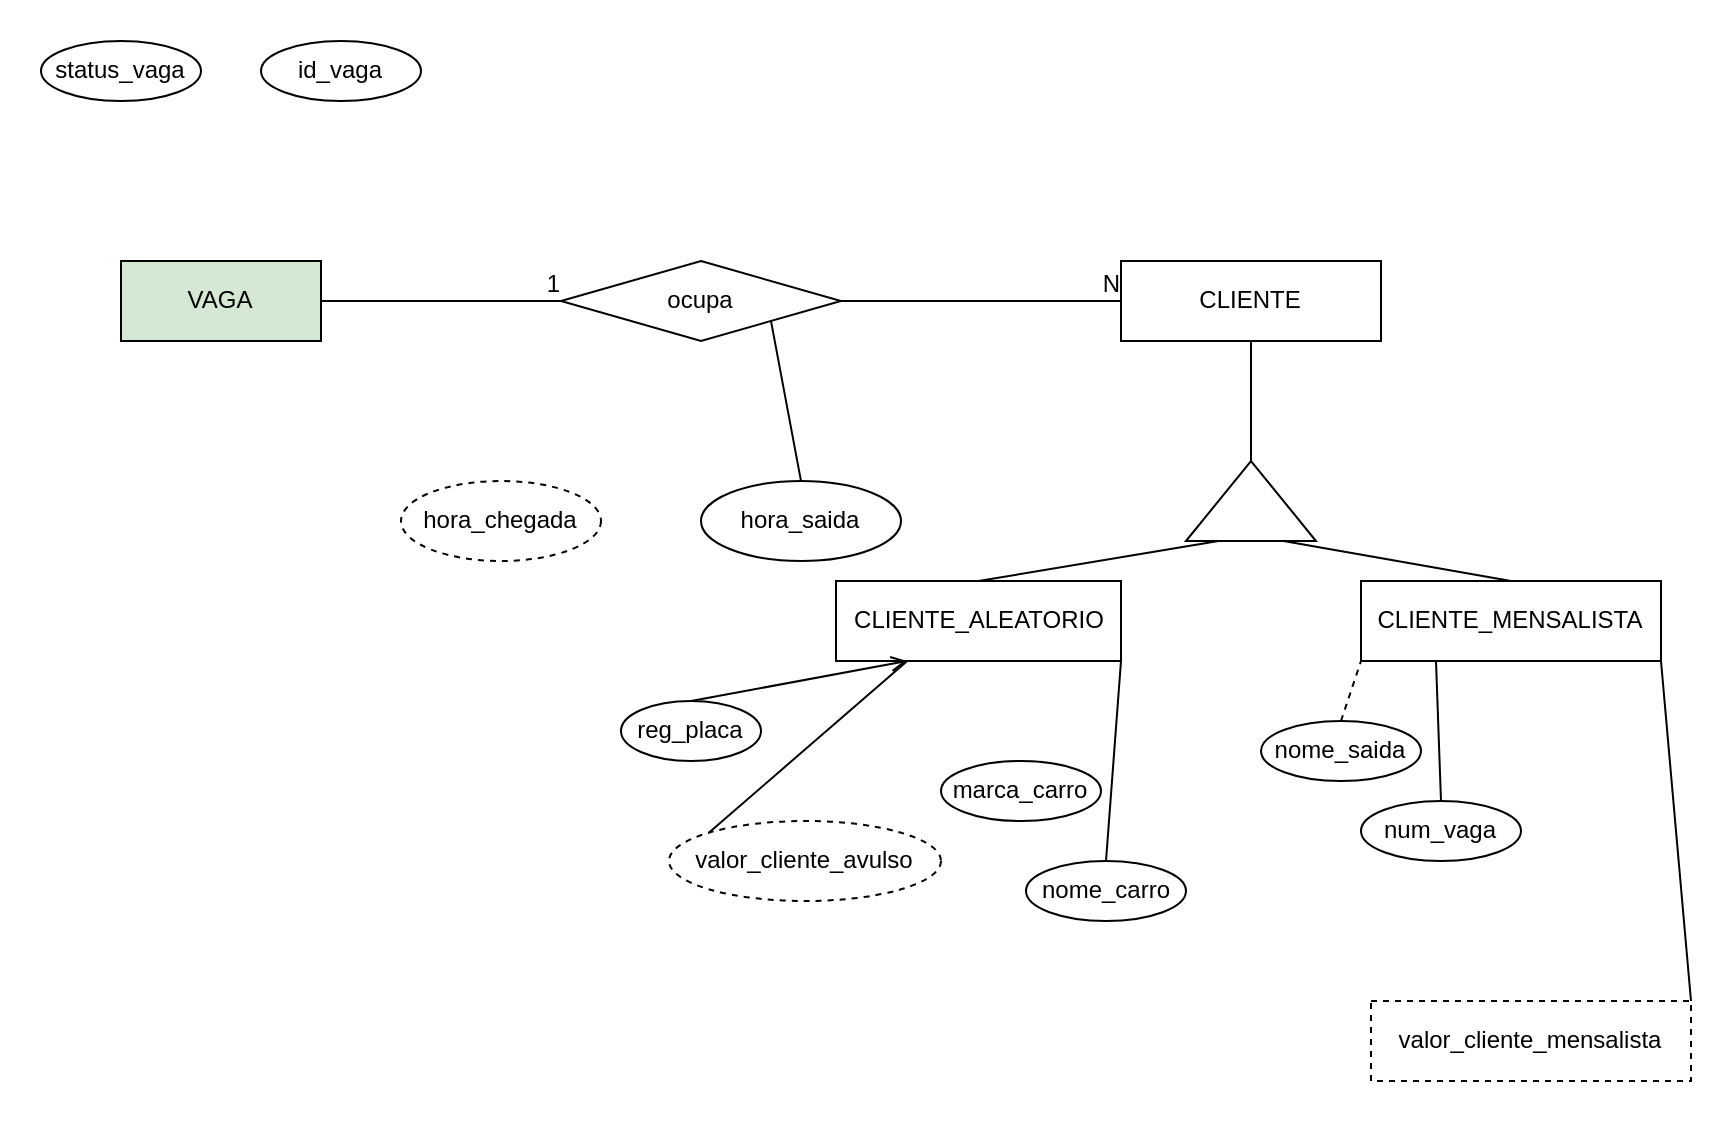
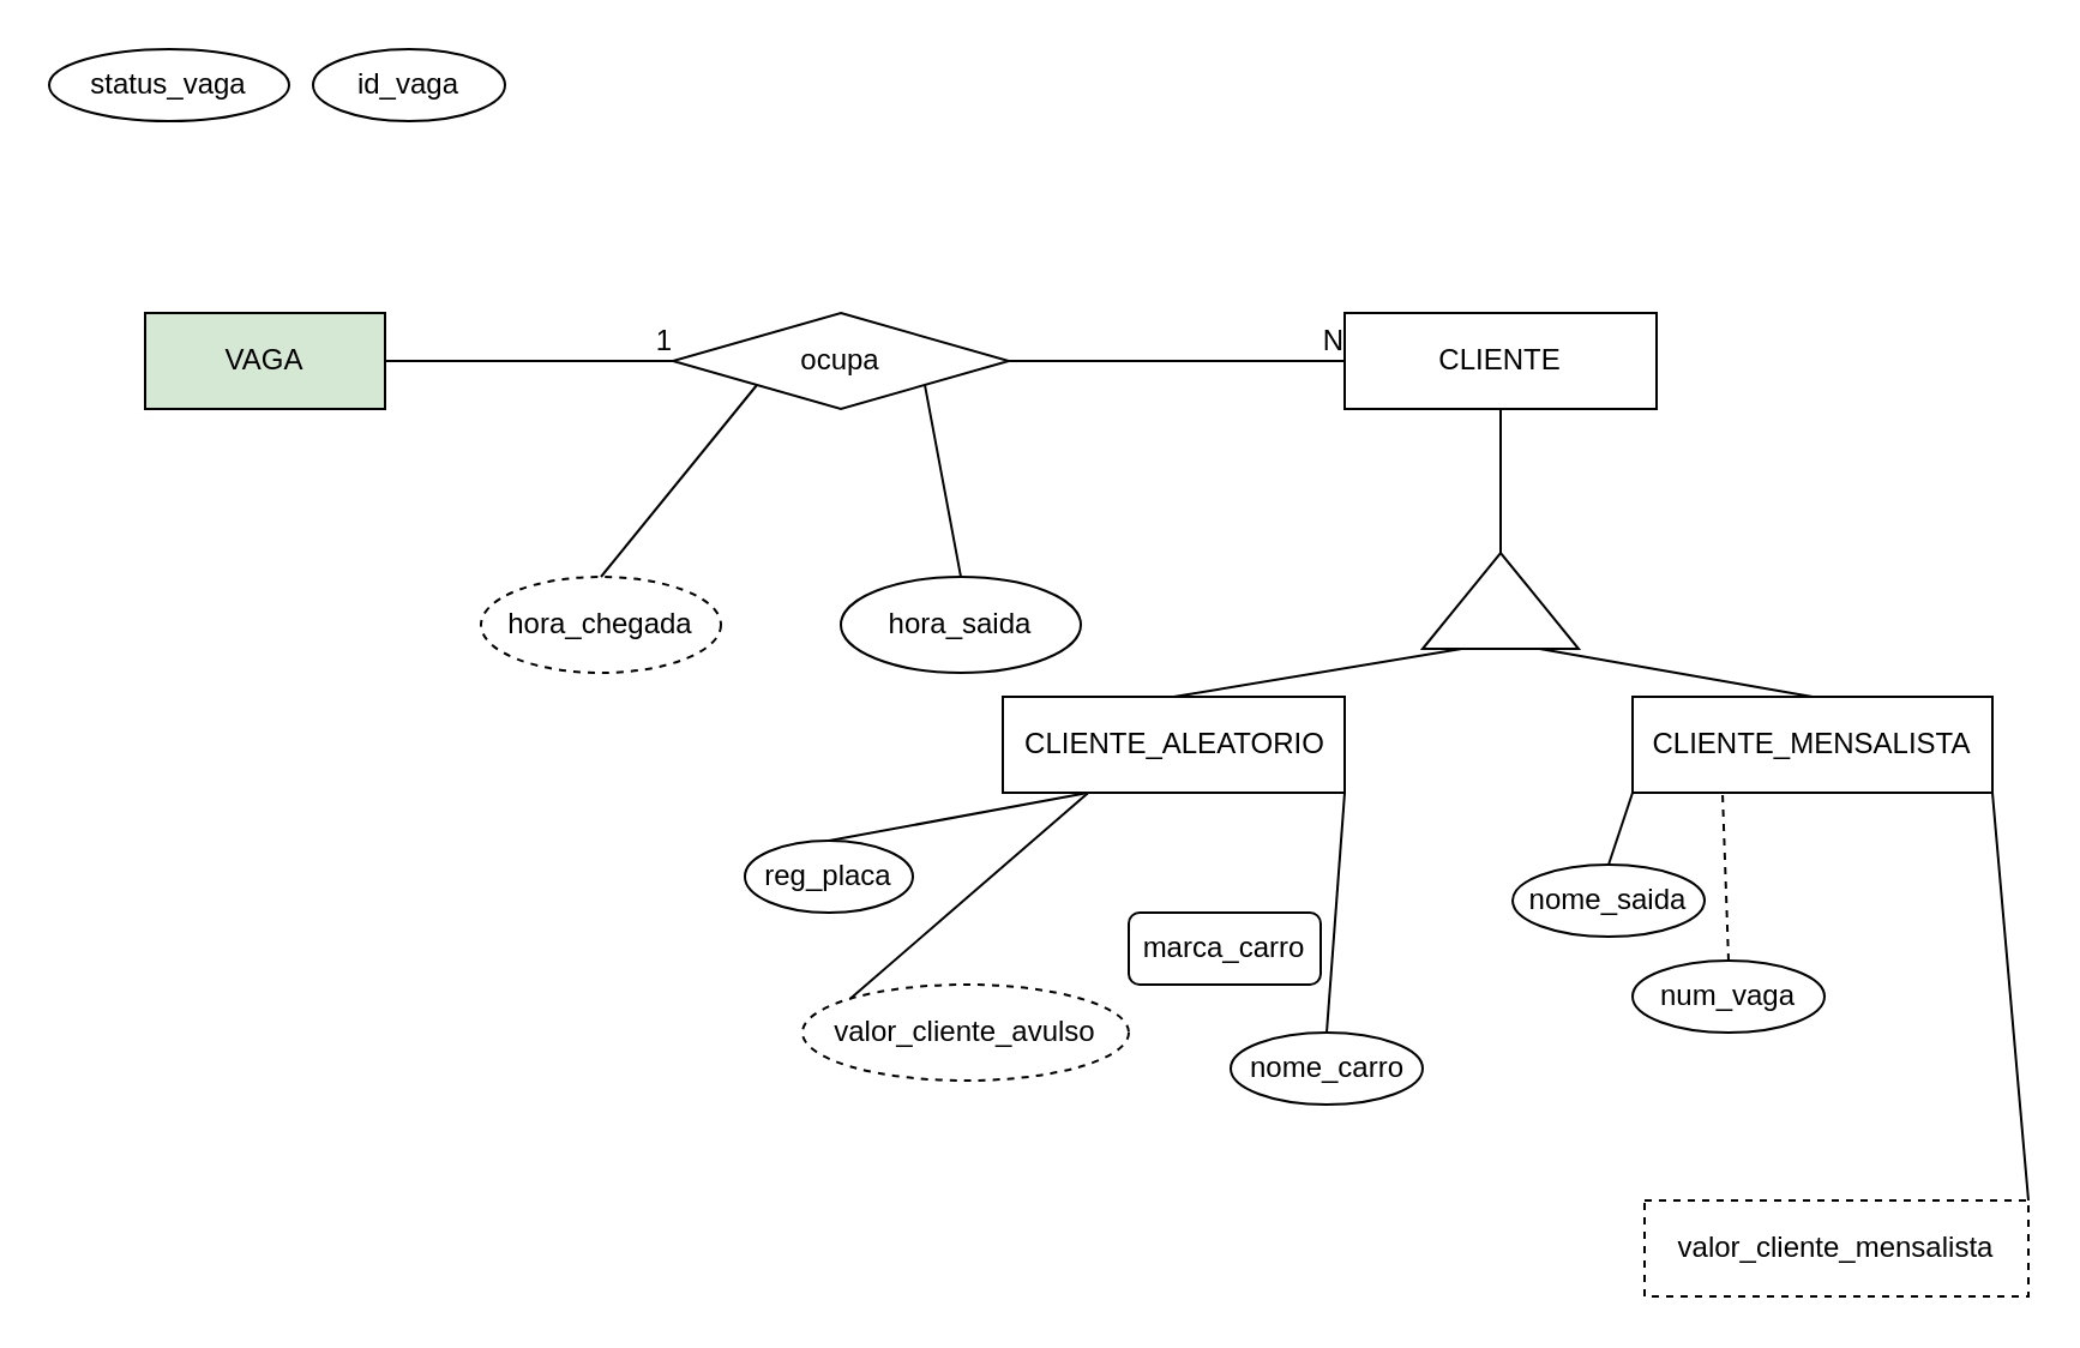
- <mxCell id="4" value="status_vaga" style="ellipse;whiteSpace=wrap;html=1;align=center;" vertex="1" parent="1"><mxGeometry y="20" width="80" height="30" as="geometry" x="20" /></mxCell>
+ <mxCell id="4" value="status_vaga" style="ellipse;whiteSpace=wrap;html=1;align=center;" vertex="1" parent="1"><mxGeometry x="20" y="20" width="100" height="30" as="geometry" /></mxCell>
+ <mxCell id="15" value="" style="endArrow=none;html=1;rounded=0;entryX=0.5;entryY=0;entryDx=0;entryDy=0;exitX=0;exitY=1;exitDx=0;exitDy=0;" edge="1" parent="1" source="5" target="12"><mxGeometry relative="1" as="geometry"><mxPoint x="410" y="250" as="sourcePoint" /><mxPoint x="365" y="170" as="targetPoint" /></mxGeometry></mxCell>
- <mxCell id="24" value="" style="endArrow=open;html=1;rounded=0;exitX=0.5;exitY=0;exitDx=0;exitDy=0;entryX=0.25;entryY=1;entryDx=0;entryDy=0;" edge="1" parent="1" source="21" target="17"><mxGeometry relative="1" as="geometry"><mxPoint x="531.25" y="340" as="sourcePoint" /><mxPoint x="609.062" y="280" as="targetPoint" /></mxGeometry></mxCell>
+ <mxCell id="24" value="" style="endArrow=none;html=1;rounded=0;exitX=0.5;exitY=0;exitDx=0;exitDy=0;entryX=0.25;entryY=1;entryDx=0;entryDy=0;" edge="1" parent="1" source="21" target="17"><mxGeometry relative="1" as="geometry"><mxPoint x="531.25" y="340" as="sourcePoint" /><mxPoint x="609.062" y="280" as="targetPoint" /></mxGeometry></mxCell>
- <mxCell id="32" value="" style="endArrow=none;html=1;rounded=0;exitX=0.5;exitY=0;exitDx=0;exitDy=0;entryX=0;entryY=1;entryDx=0;entryDy=0;dashed=1;" edge="1" parent="1" source="28" target="18"><mxGeometry relative="1" as="geometry"><mxPoint x="831.569" y="515.858" as="sourcePoint" /><mxPoint x="840" y="340" as="targetPoint" /></mxGeometry></mxCell>
+ <mxCell id="32" value="" style="endArrow=none;html=1;rounded=0;exitX=0.5;exitY=0;exitDx=0;exitDy=0;entryX=0;entryY=1;entryDx=0;entryDy=0;" edge="1" parent="1" source="28" target="18"><mxGeometry relative="1" as="geometry"><mxPoint x="831.569" y="515.858" as="sourcePoint" /><mxPoint x="840" y="340" as="targetPoint" /></mxGeometry></mxCell>
- <mxCell id="33" value="" style="endArrow=none;html=1;rounded=0;exitX=0.5;exitY=0;exitDx=0;exitDy=0;entryX=0.25;entryY=1;entryDx=0;entryDy=0;" edge="1" parent="1" source="29" target="18"><mxGeometry relative="1" as="geometry"><mxPoint x="831.569" y="515.858" as="sourcePoint" /><mxPoint x="840" y="340" as="targetPoint" /></mxGeometry></mxCell>
+ <mxCell id="33" value="" style="endArrow=none;html=1;rounded=0;exitX=0.5;exitY=0;exitDx=0;exitDy=0;entryX=0.25;entryY=1;entryDx=0;entryDy=0;dashed=1;" edge="1" parent="1" source="29" target="18"><mxGeometry relative="1" as="geometry"><mxPoint x="831.569" y="515.858" as="sourcePoint" /><mxPoint x="840" y="340" as="targetPoint" /></mxGeometry></mxCell>
- <mxCell id="22" value="marca_carro" style="ellipse;whiteSpace=wrap;html=1;align=center;" vertex="1" parent="1"><mxGeometry x="470" y="380" width="80" height="30" as="geometry" /></mxCell>
+ <mxCell id="22" value="marca_carro" style="whiteSpace=wrap;html=1;align=center;rounded=1;" vertex="1" parent="1"><mxGeometry x="470" y="380" width="80" height="30" as="geometry" /></mxCell>
